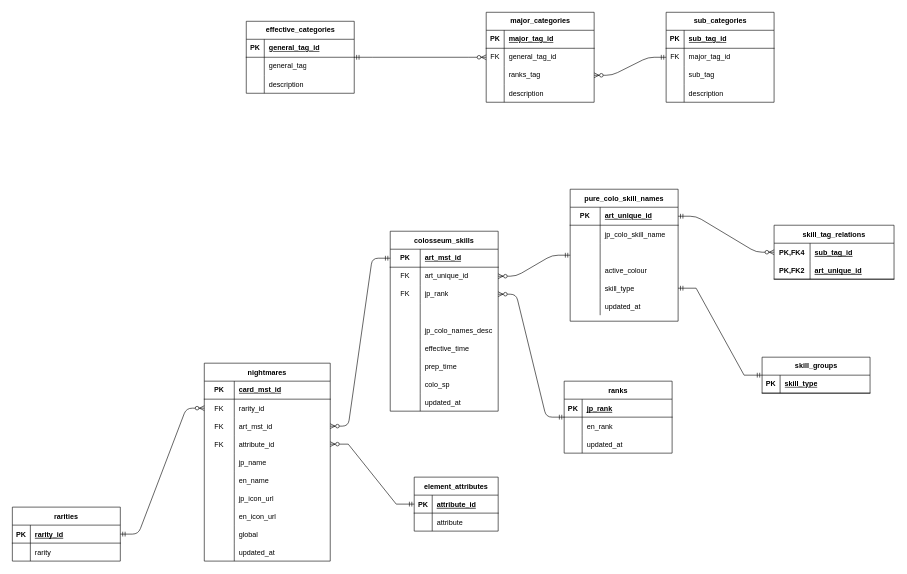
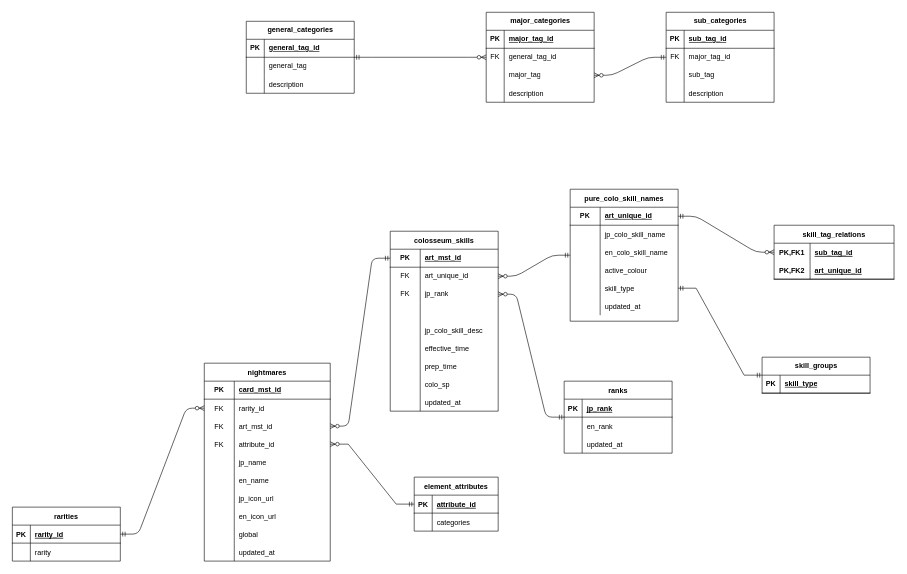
- <mxCell id="117" value="effective_categories" style="shape=table;startSize=30;container=1;collapsible=1;childLayout=tableLayout;fixedRows=1;rowLines=0;fontStyle=1;align=center;resizeLast=1;html=1;" vertex="1" parent="1"><mxGeometry x="410" y="35" width="180" height="120" as="geometry" /></mxCell>
+ <mxCell id="117" value="general_categories" style="shape=table;startSize=30;container=1;collapsible=1;childLayout=tableLayout;fixedRows=1;rowLines=0;fontStyle=1;align=center;resizeLast=1;html=1;" vertex="1" parent="1"><mxGeometry x="410" y="35" width="180" height="120" as="geometry" /></mxCell>
- <mxCell id="136" value="ranks_tag" style="shape=partialRectangle;connectable=0;fillColor=none;top=0;left=0;bottom=0;right=0;align=left;spacingLeft=6;overflow=hidden;whiteSpace=wrap;html=1;" vertex="1" parent="134"><mxGeometry x="30" width="150" height="30" as="geometry"><mxRectangle width="150" height="30" as="alternateBounds" /></mxGeometry></mxCell>
+ <mxCell id="136" value="major_tag" style="shape=partialRectangle;connectable=0;fillColor=none;top=0;left=0;bottom=0;right=0;align=left;spacingLeft=6;overflow=hidden;whiteSpace=wrap;html=1;" vertex="1" parent="134"><mxGeometry x="30" width="150" height="30" as="geometry"><mxRectangle width="150" height="30" as="alternateBounds" /></mxGeometry></mxCell>
+ <mxCell id="104" value="en_colo_skill_name" style="shape=partialRectangle;connectable=0;fillColor=none;top=0;left=0;bottom=0;right=0;align=left;spacingLeft=6;overflow=hidden;" parent="102" vertex="1"><mxGeometry x="50" width="130" height="30" as="geometry"><mxRectangle width="130" height="30" as="alternateBounds" /></mxGeometry></mxCell>
- <mxCell id="70" value="PK,FK4" style="shape=partialRectangle;connectable=0;fillColor=none;top=0;left=0;bottom=0;right=0;fontStyle=1;overflow=hidden;" parent="69" vertex="1"><mxGeometry width="60" height="30" as="geometry"><mxRectangle width="60" height="30" as="alternateBounds" /></mxGeometry></mxCell>
+ <mxCell id="70" value="PK,FK1" style="shape=partialRectangle;connectable=0;fillColor=none;top=0;left=0;bottom=0;right=0;fontStyle=1;overflow=hidden;" parent="69" vertex="1"><mxGeometry width="60" height="30" as="geometry"><mxRectangle width="60" height="30" as="alternateBounds" /></mxGeometry></mxCell>
- <mxCell id="16" value="jp_colo_names_desc" style="shape=partialRectangle;connectable=0;fillColor=none;top=0;left=0;bottom=0;right=0;align=left;spacingLeft=6;overflow=hidden;" parent="14" vertex="1"><mxGeometry x="50" width="130" height="30" as="geometry"><mxRectangle width="130" height="30" as="alternateBounds" /></mxGeometry></mxCell>
+ <mxCell id="16" value="jp_colo_skill_desc" style="shape=partialRectangle;connectable=0;fillColor=none;top=0;left=0;bottom=0;right=0;align=left;spacingLeft=6;overflow=hidden;" parent="14" vertex="1"><mxGeometry x="50" width="130" height="30" as="geometry"><mxRectangle width="130" height="30" as="alternateBounds" /></mxGeometry></mxCell>
- <mxCell id="66" value="attribute" style="shape=partialRectangle;connectable=0;fillColor=none;top=0;left=0;bottom=0;right=0;align=left;spacingLeft=6;overflow=hidden;" vertex="1" parent="64"><mxGeometry x="30" width="110" height="30" as="geometry"><mxRectangle width="110" height="30" as="alternateBounds" /></mxGeometry></mxCell>
+ <mxCell id="66" value="categories" style="shape=partialRectangle;connectable=0;fillColor=none;top=0;left=0;bottom=0;right=0;align=left;spacingLeft=6;overflow=hidden;" vertex="1" parent="64"><mxGeometry x="30" width="110" height="30" as="geometry"><mxRectangle width="110" height="30" as="alternateBounds" /></mxGeometry></mxCell>
